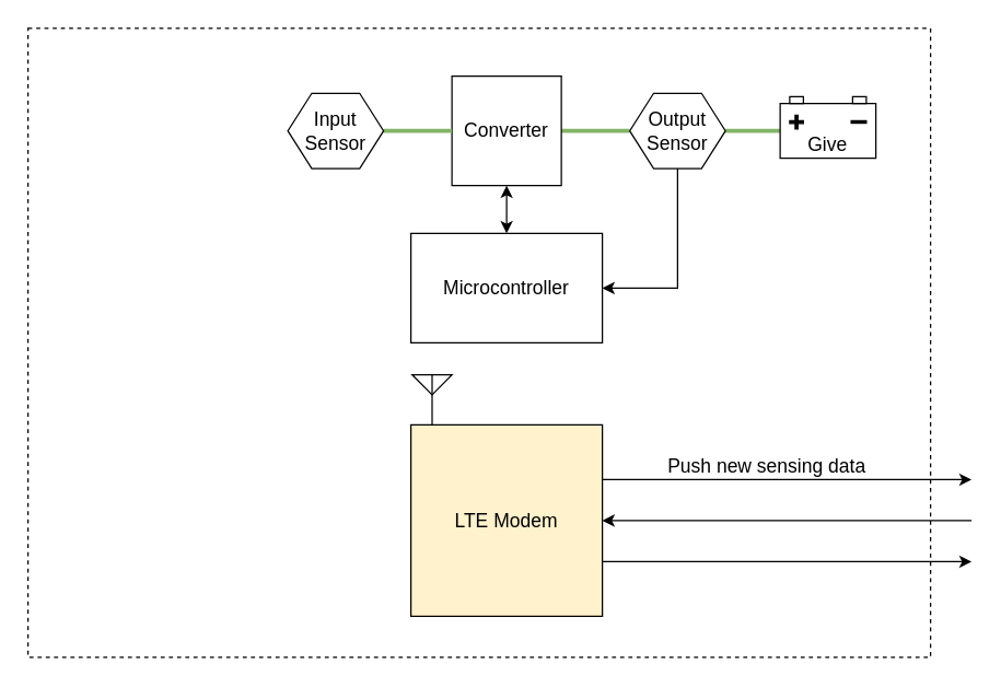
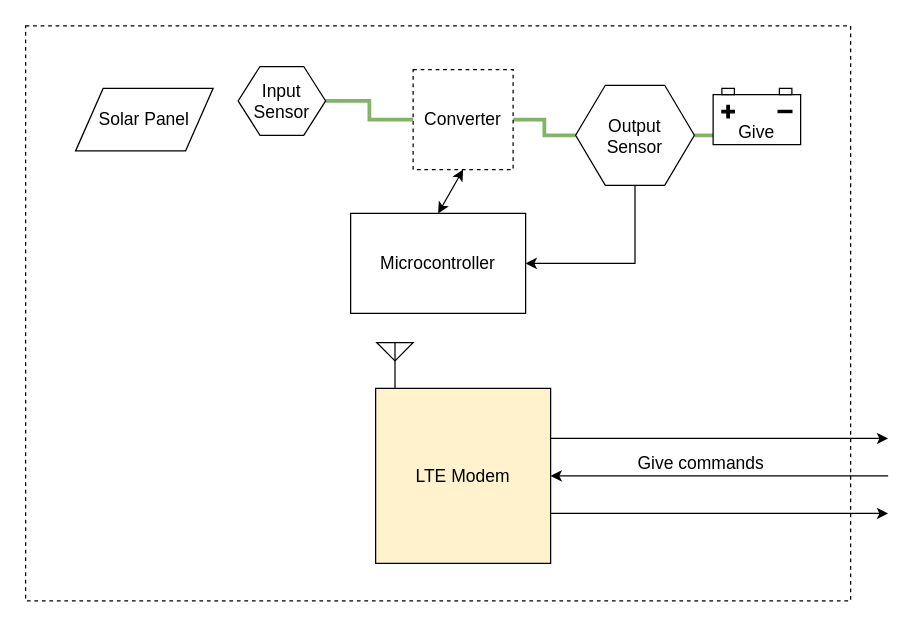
+ <mxCell id="3" value="Solar Panel" style="shape=parallelogram;perimeter=parallelogramPerimeter;whiteSpace=wrap;html=1;shadow=0;gradientColor=#ffffff;fontSize=14;" parent="1" vertex="1"><mxGeometry x="60" y="70" width="110" height="50" as="geometry" /></mxCell>
- <mxCell id="8" value="Input&lt;br&gt;Sensor" style="shape=hexagon;perimeter=hexagonPerimeter2;whiteSpace=wrap;html=1;shadow=0;gradientColor=none;fontSize=14;" parent="1" vertex="1"><mxGeometry x="210" y="67.5" width="70" height="55" as="geometry" /></mxCell>
+ <mxCell id="8" value="Input&lt;br&gt;Sensor" style="shape=hexagon;perimeter=hexagonPerimeter2;whiteSpace=wrap;html=1;shadow=0;gradientColor=none;fontSize=14;" parent="1" vertex="1"><mxGeometry x="190" y="52.5" width="70" height="55" as="geometry" /></mxCell>
- <mxCell id="6" value="Converter" style="rounded=0;whiteSpace=wrap;html=1;shadow=0;gradientColor=none;fontSize=14;" parent="1" vertex="1"><mxGeometry x="330" y="55" width="80" height="80" as="geometry" /></mxCell>
+ <mxCell id="6" value="Converter" style="rounded=0;whiteSpace=wrap;html=1;shadow=0;gradientColor=none;fontSize=14;dashed=1;" parent="1" vertex="1"><mxGeometry x="330" y="55" width="80" height="80" as="geometry" /></mxCell>
- <mxCell id="11" value="Output&lt;br&gt;Sensor" style="shape=hexagon;perimeter=hexagonPerimeter2;whiteSpace=wrap;html=1;shadow=0;gradientColor=none;fontSize=14;" parent="1" vertex="1"><mxGeometry x="460" y="67.5" width="70" height="55" as="geometry" /></mxCell>
+ <mxCell id="11" value="Output&lt;br&gt;Sensor" style="shape=hexagon;perimeter=hexagonPerimeter2;whiteSpace=wrap;html=1;shadow=0;gradientColor=none;fontSize=14;" parent="1" vertex="1"><mxGeometry x="460" y="67.5" width="95" height="80" as="geometry" /></mxCell>
- <mxCell id="18" value="Microcontroller" style="rounded=0;whiteSpace=wrap;html=1;shadow=0;gradientColor=none;fontSize=14;" parent="1" vertex="1"><mxGeometry x="300" y="170" width="140" height="80" as="geometry" /></mxCell>
+ <mxCell id="18" value="Microcontroller" style="rounded=0;whiteSpace=wrap;html=1;shadow=0;gradientColor=none;fontSize=14;" parent="1" vertex="1"><mxGeometry x="280" y="170" width="140" height="80" as="geometry" /></mxCell>
- <mxCell id="23" value="Push new sensing data" style="text;html=1;align=center;verticalAlign=middle;resizable=0;points=[];autosize=1;fontSize=14;" parent="1" vertex="1"><mxGeometry x="480" y="330" width="160" height="20" as="geometry" /></mxCell>
+ <mxCell id="24" value="Give commands" style="text;html=1;align=center;verticalAlign=middle;resizable=0;points=[];autosize=1;fontSize=14;" parent="1" vertex="1"><mxGeometry x="500" y="360" width="120" height="20" as="geometry" /></mxCell>
